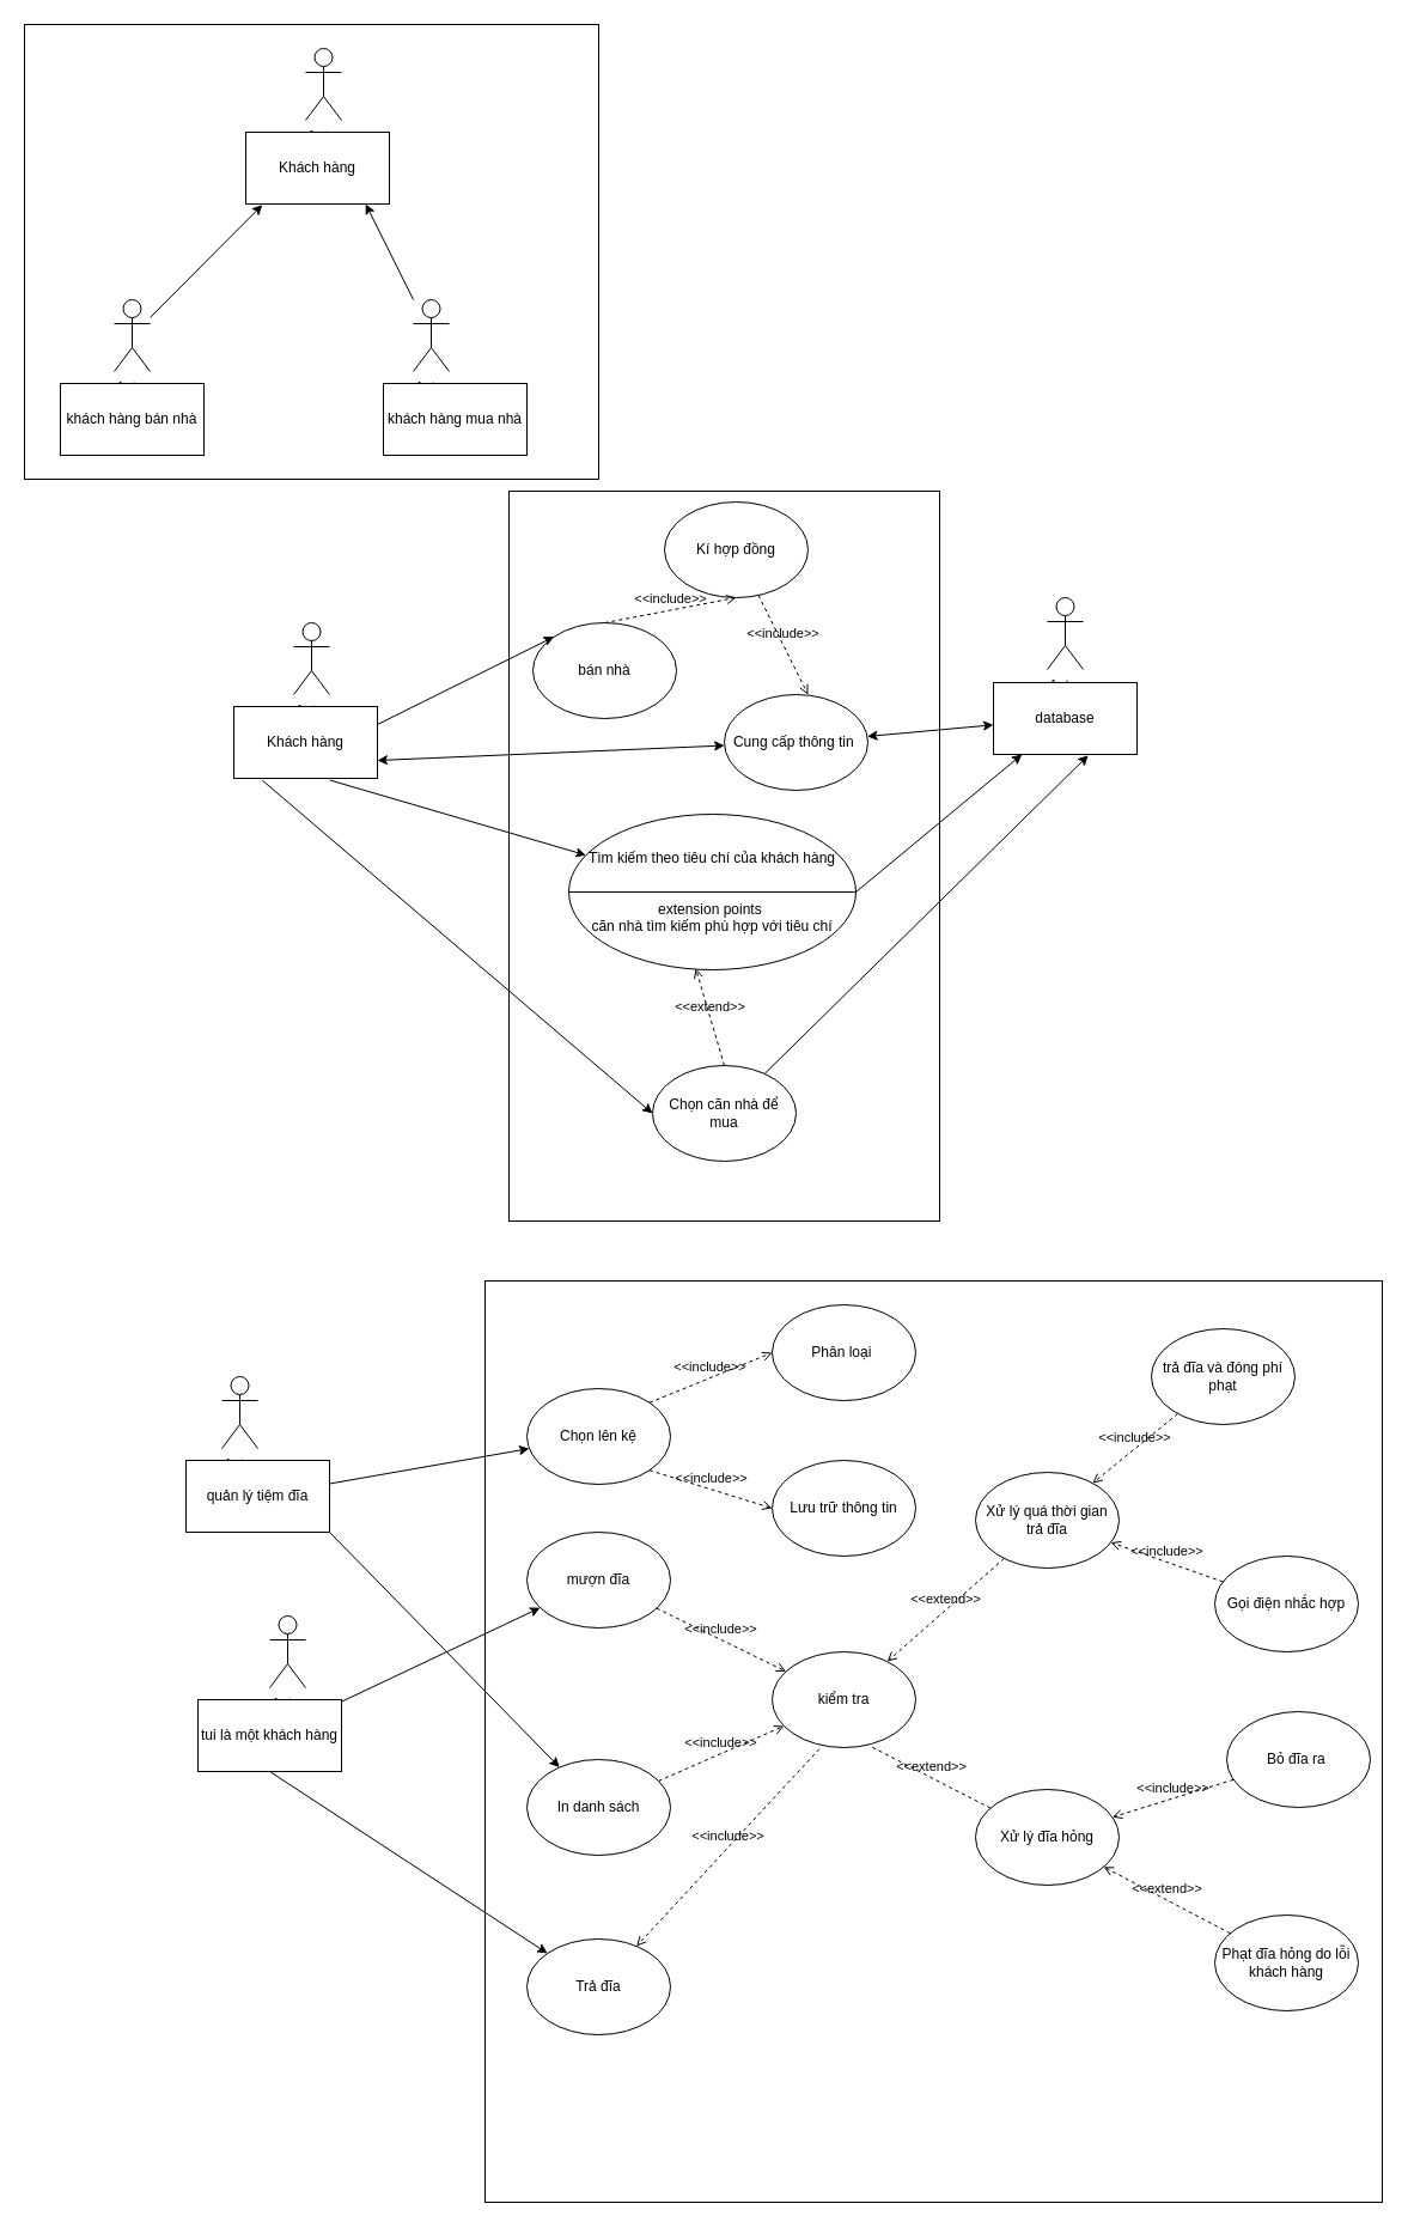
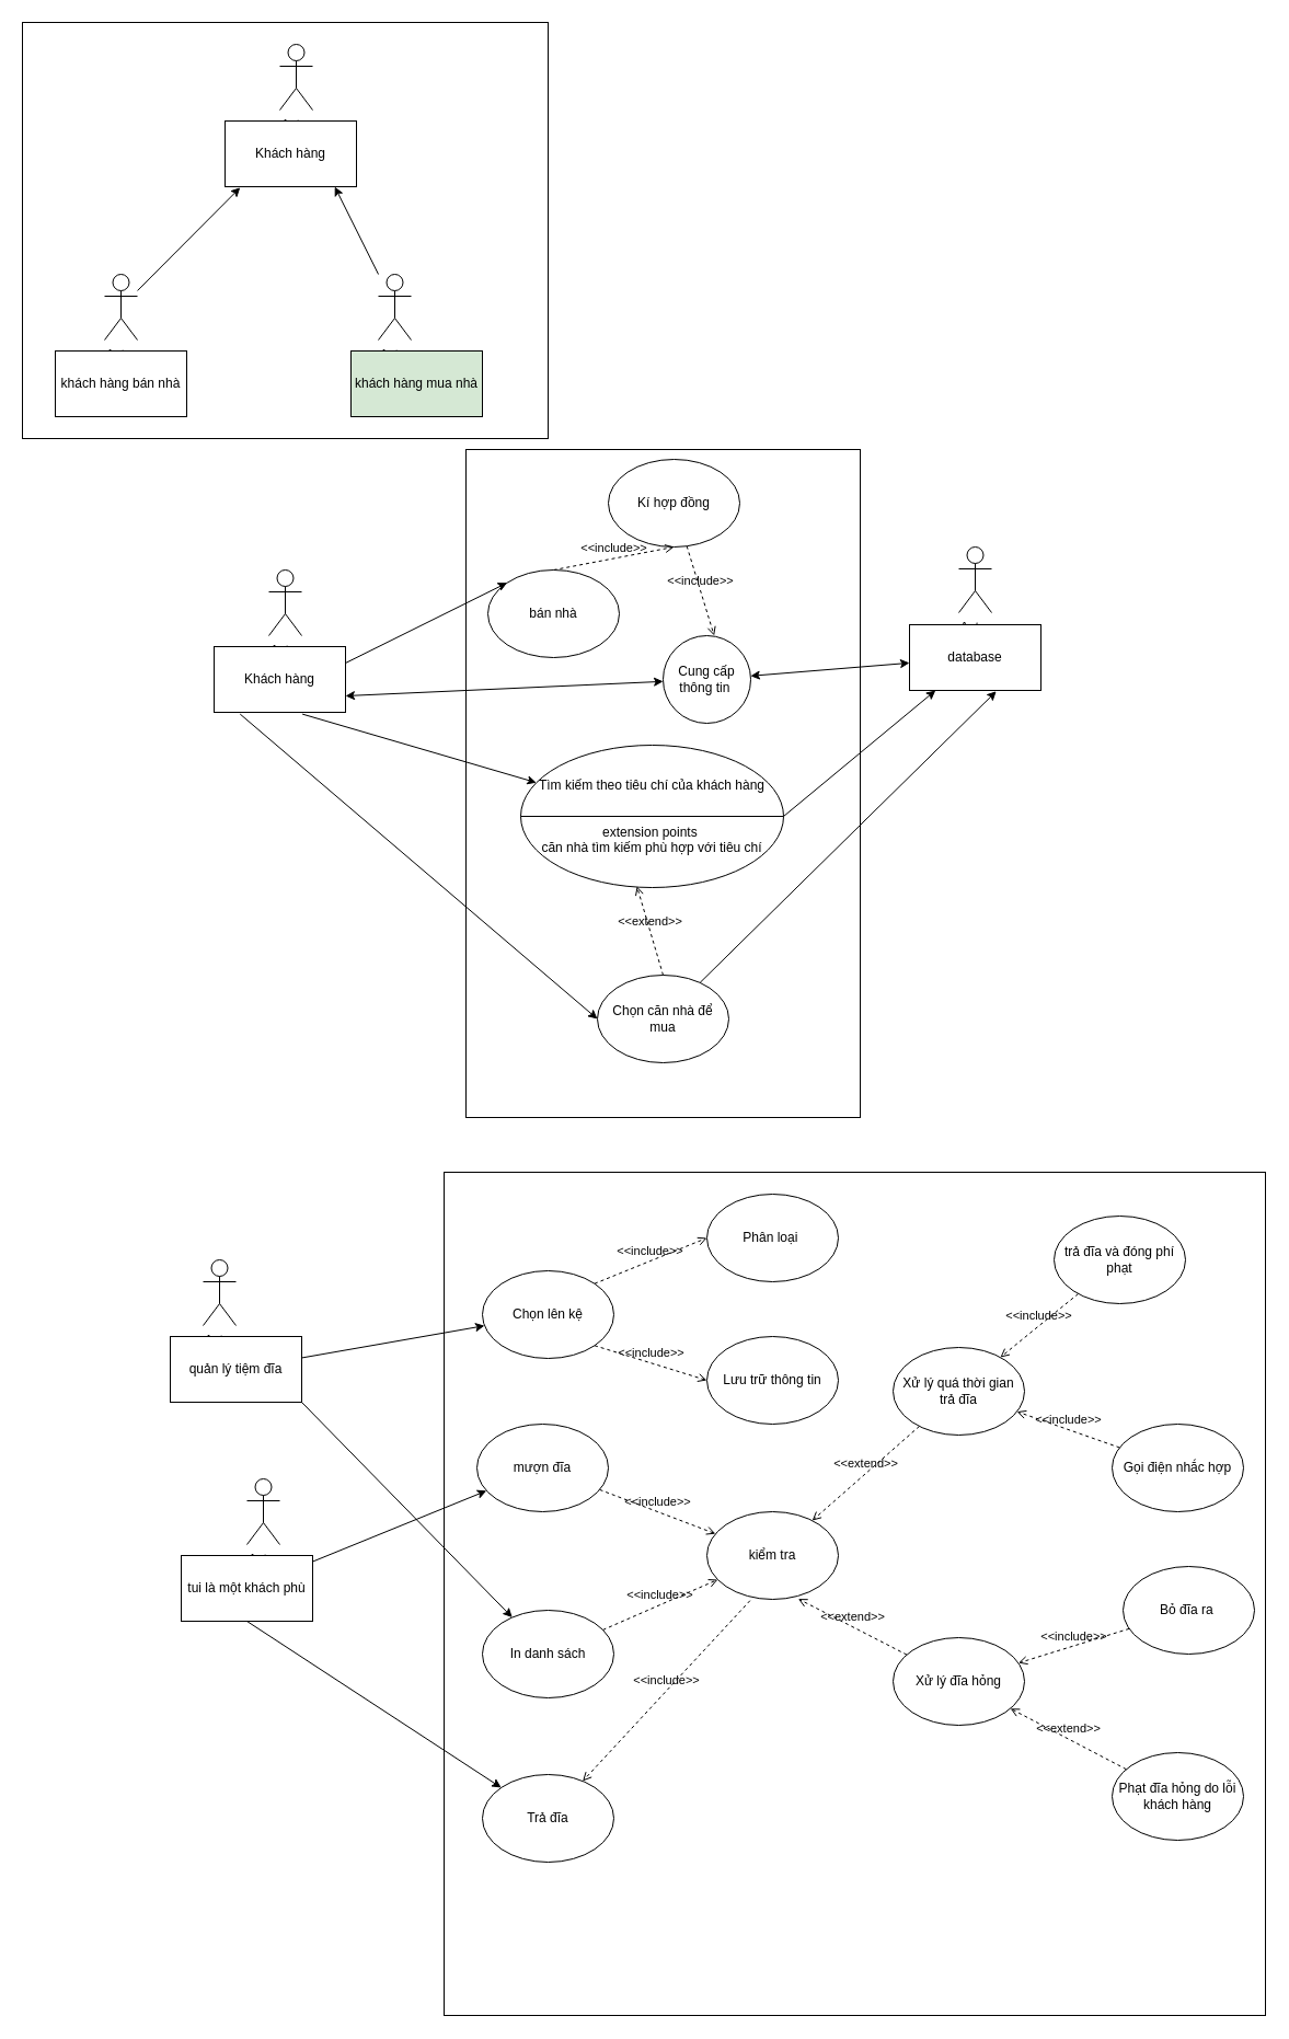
- <mxCell id="24" value="khách hàng mua nhà" style="rounded=0;whiteSpace=wrap;html=1;" parent="1" vertex="1"><mxGeometry x="320" y="320" width="120" height="60" as="geometry" /></mxCell>
+ <mxCell id="24" value="khách hàng mua nhà" style="rounded=0;whiteSpace=wrap;html=1;fillColor=#d5e8d4;" parent="1" vertex="1"><mxGeometry x="320" y="320" width="120" height="60" as="geometry" /></mxCell>
- <mxCell id="10" value="Cung cấp thông tin&amp;nbsp;" style="ellipse;whiteSpace=wrap;html=1;" parent="1" vertex="1"><mxGeometry x="605" y="580" width="120" height="80" as="geometry" /></mxCell>
+ <mxCell id="10" value="Cung cấp thông tin&amp;nbsp;" style="ellipse;whiteSpace=wrap;html=1;" parent="1" vertex="1"><mxGeometry x="605" y="580" width="80" height="80" as="geometry" /></mxCell>
- <mxCell id="41" value="mượn đĩa" style="ellipse;whiteSpace=wrap;html=1;" vertex="1" parent="1"><mxGeometry x="440" y="1280" width="120" height="80" as="geometry" /></mxCell>
+ <mxCell id="41" value="mượn đĩa" style="ellipse;whiteSpace=wrap;html=1;" vertex="1" parent="1"><mxGeometry x="435" y="1300" width="120" height="80" as="geometry" /></mxCell>
- <mxCell id="45" value="tui là một khách hàng" style="rounded=0;whiteSpace=wrap;html=1;" vertex="1" parent="1"><mxGeometry x="165" y="1420" width="120" height="60" as="geometry" /></mxCell>
+ <mxCell id="45" value="tui là một khách phù" style="rounded=0;whiteSpace=wrap;html=1;" vertex="1" parent="1"><mxGeometry x="165" y="1420" width="120" height="60" as="geometry" /></mxCell>
- <mxCell id="59" value="&amp;lt;&amp;lt;extend&amp;gt;&amp;gt;" style="html=1;verticalAlign=bottom;labelBackgroundColor=none;endArrow=none;endFill=0;dashed=1;rounded=0;entryX=0.695;entryY=0.995;entryDx=0;entryDy=0;entryPerimeter=0;" edge="1" parent="1" source="58" target="39"><mxGeometry width="160" relative="1" as="geometry"><mxPoint x="585" y="1420" as="sourcePoint" /><mxPoint x="745" y="1420" as="targetPoint" /></mxGeometry></mxCell>
+ <mxCell id="59" value="&amp;lt;&amp;lt;extend&amp;gt;&amp;gt;" style="html=1;verticalAlign=bottom;labelBackgroundColor=none;endArrow=open;endFill=0;dashed=1;rounded=0;entryX=0.695;entryY=0.995;entryDx=0;entryDy=0;entryPerimeter=0;" edge="1" parent="1" source="58" target="39"><mxGeometry width="160" relative="1" as="geometry"><mxPoint x="585" y="1420" as="sourcePoint" /><mxPoint x="745" y="1420" as="targetPoint" /></mxGeometry></mxCell>
